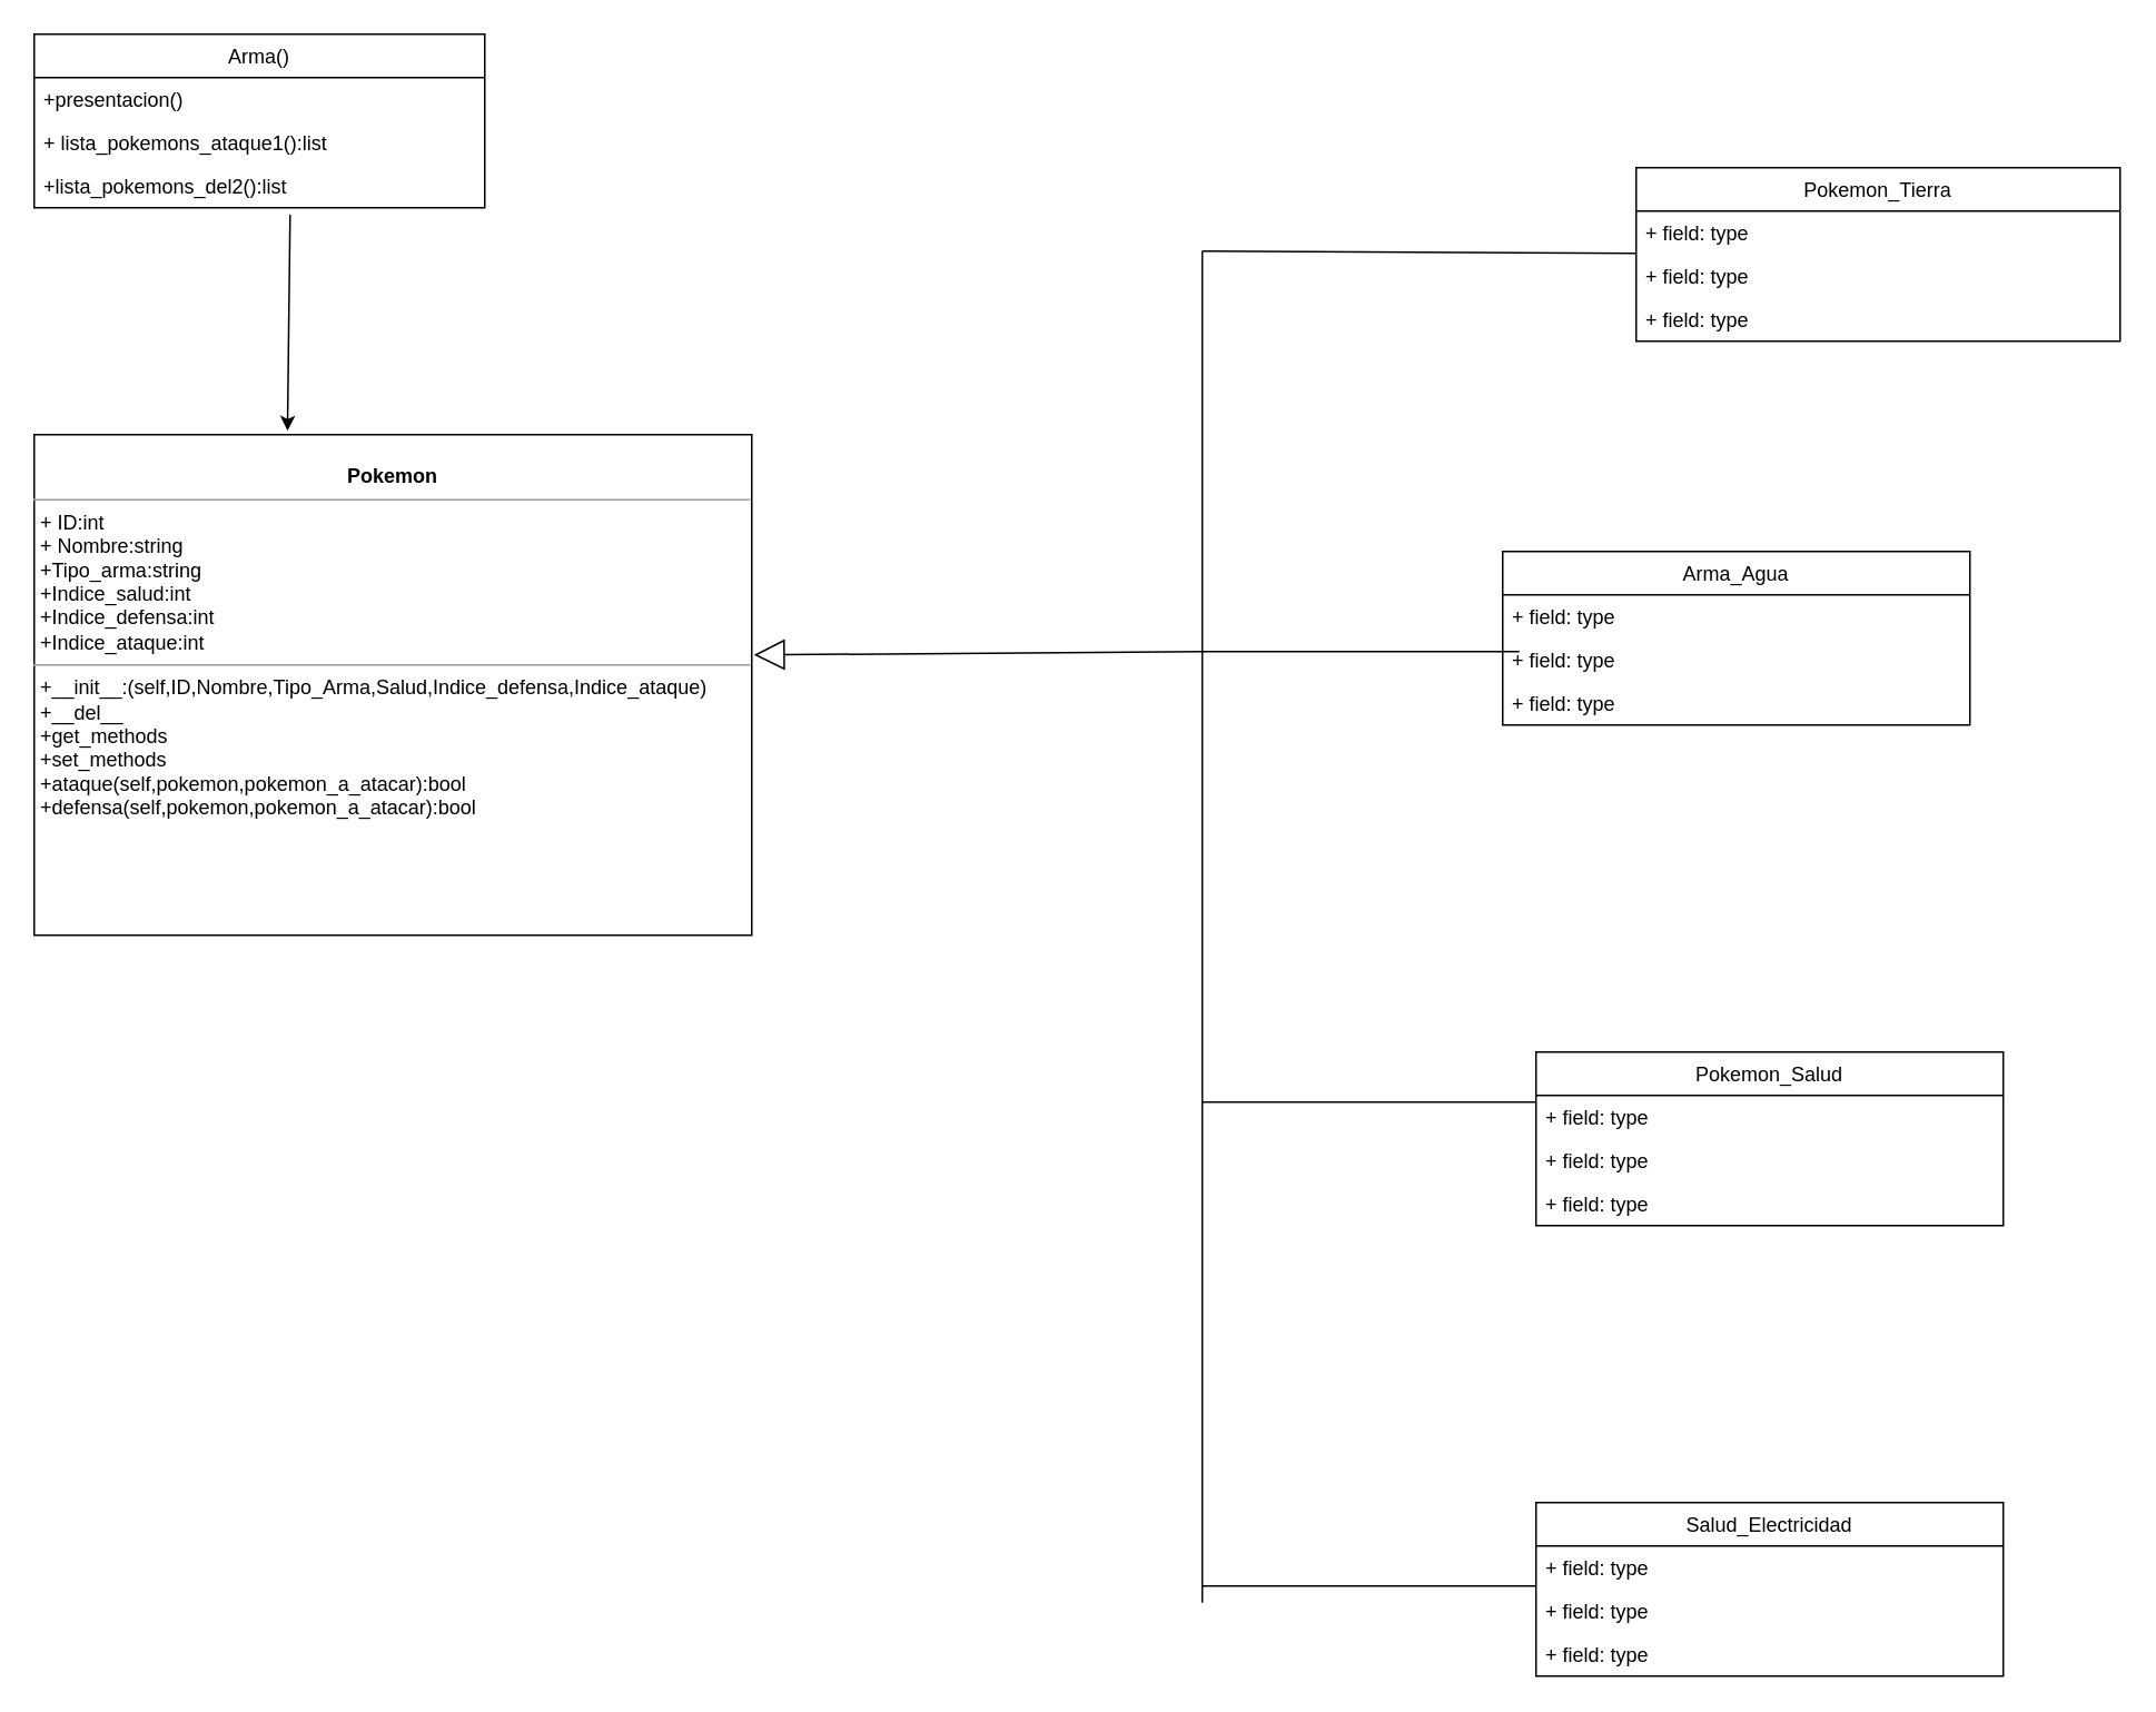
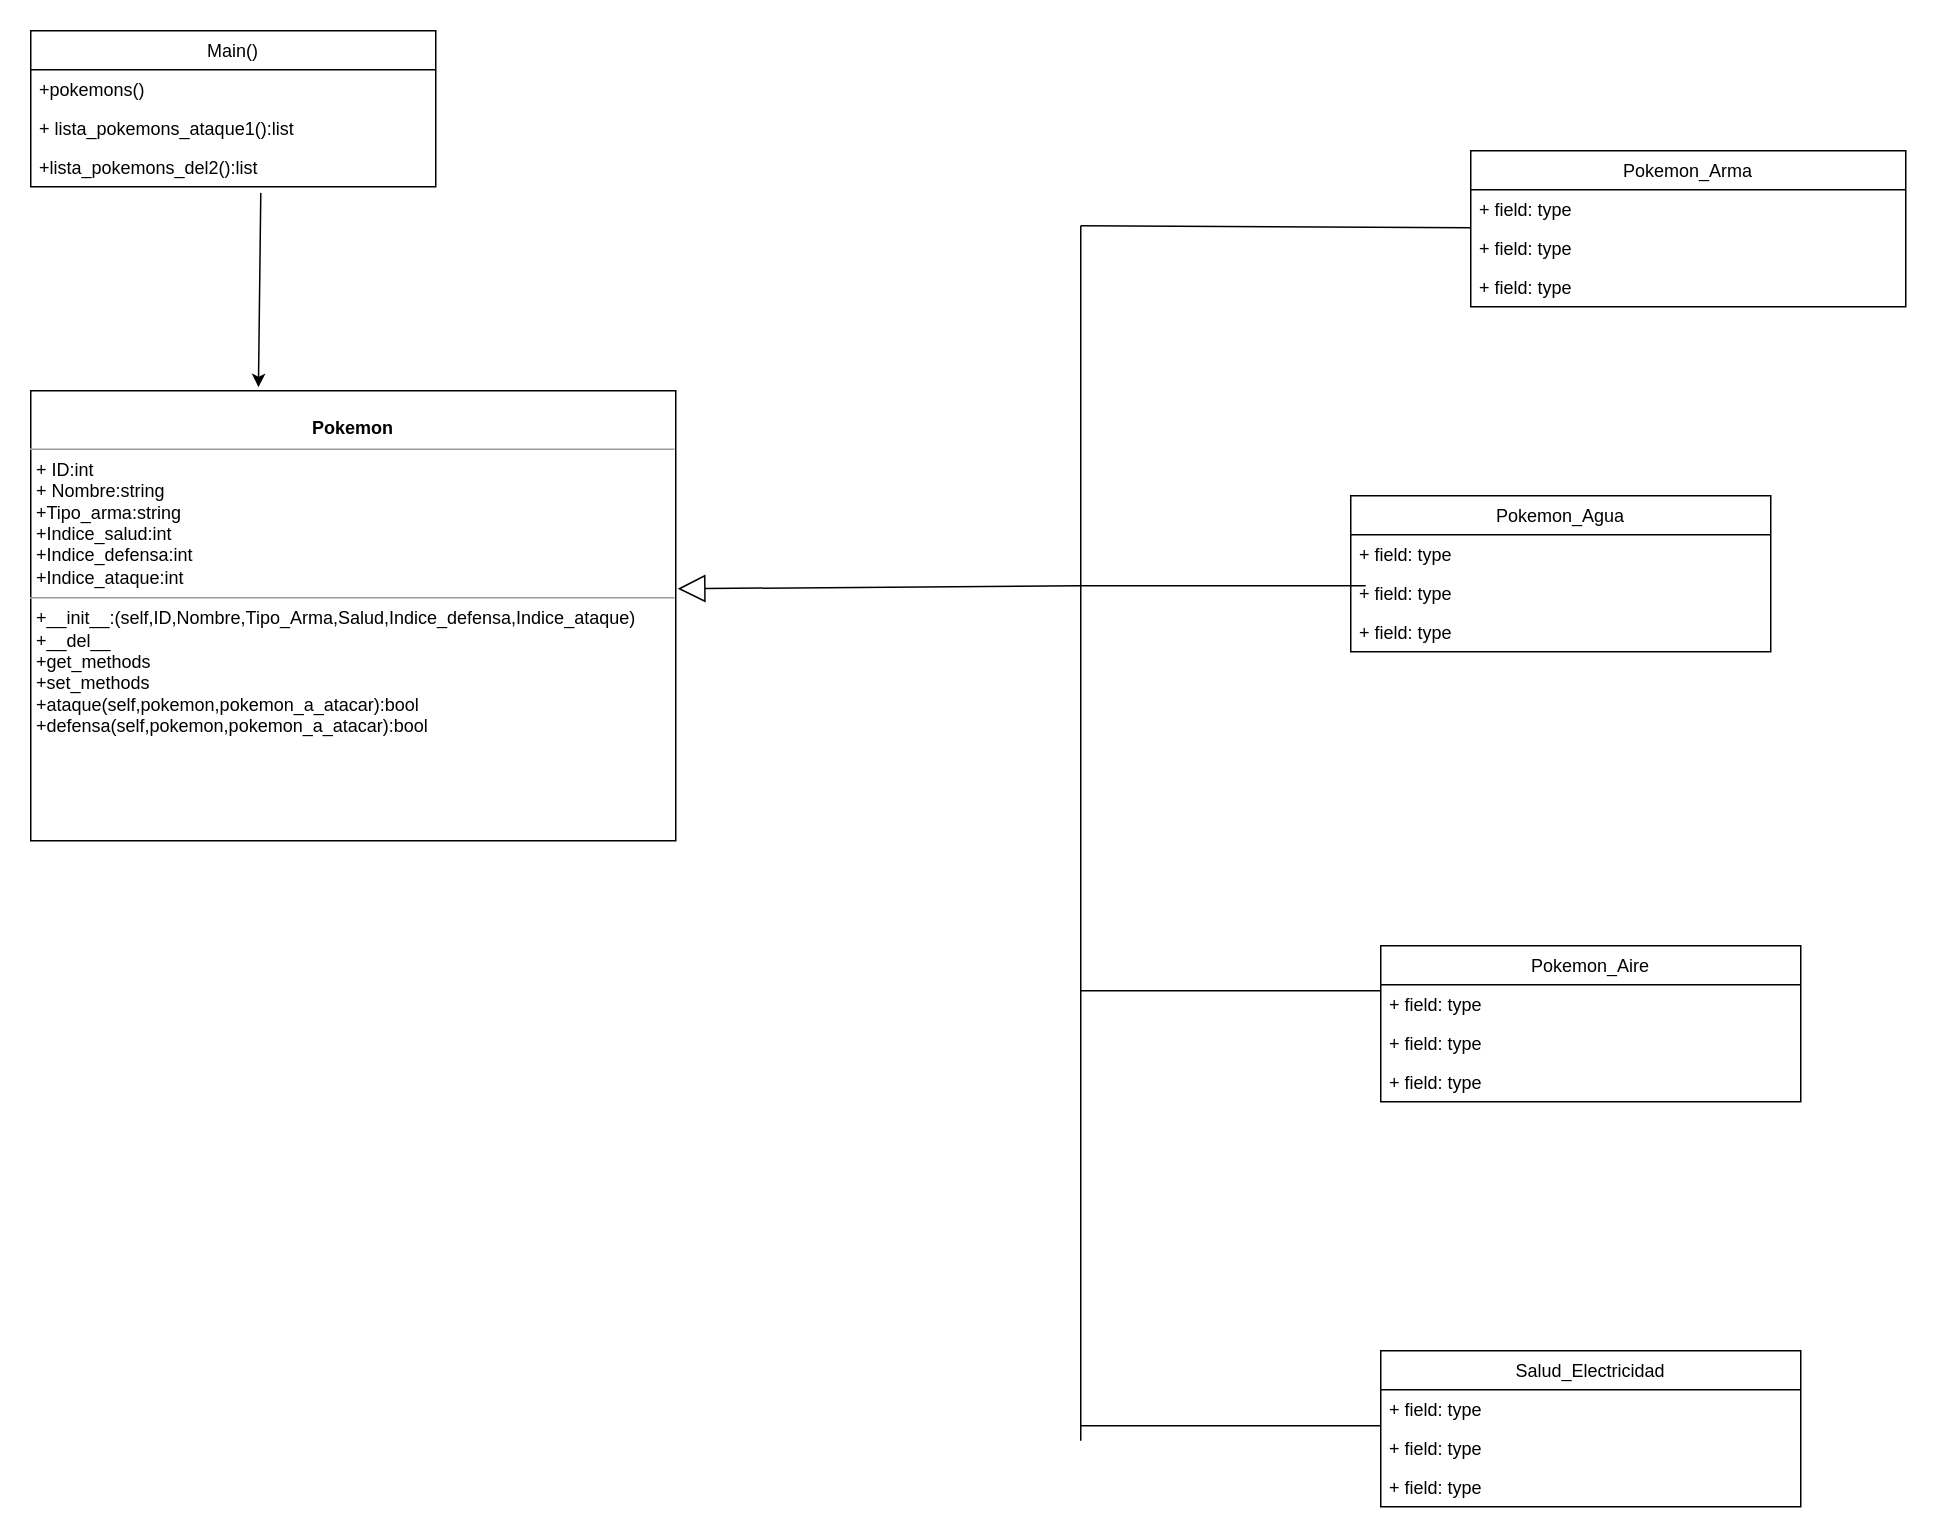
- <mxCell id="2" value="Arma()" style="swimlane;fontStyle=0;childLayout=stackLayout;horizontal=1;startSize=26;fillColor=none;horizontalStack=0;resizeParent=1;resizeParentMax=0;resizeLast=0;collapsible=1;marginBottom=0;" vertex="1" parent="1"><mxGeometry x="20" y="20" width="270" height="104" as="geometry" /></mxCell>
+ <mxCell id="2" value="Main()" style="swimlane;fontStyle=0;childLayout=stackLayout;horizontal=1;startSize=26;fillColor=none;horizontalStack=0;resizeParent=1;resizeParentMax=0;resizeLast=0;collapsible=1;marginBottom=0;" vertex="1" parent="1"><mxGeometry x="20" y="20" width="270" height="104" as="geometry" /></mxCell>
- <mxCell id="3" value="+presentacion()" style="text;strokeColor=none;fillColor=none;align=left;verticalAlign=top;spacingLeft=4;spacingRight=4;overflow=hidden;rotatable=0;points=[[0,0.5],[1,0.5]];portConstraint=eastwest;" vertex="1" parent="2"><mxGeometry y="26" width="270" height="26" as="geometry" /></mxCell>
+ <mxCell id="3" value="+pokemons()" style="text;strokeColor=none;fillColor=none;align=left;verticalAlign=top;spacingLeft=4;spacingRight=4;overflow=hidden;rotatable=0;points=[[0,0.5],[1,0.5]];portConstraint=eastwest;" vertex="1" parent="2"><mxGeometry y="26" width="270" height="26" as="geometry" /></mxCell>
- <mxCell id="13" value="Pokemon_Tierra" style="swimlane;fontStyle=0;childLayout=stackLayout;horizontal=1;startSize=26;fillColor=none;horizontalStack=0;resizeParent=1;resizeParentMax=0;resizeLast=0;collapsible=1;marginBottom=0;" vertex="1" parent="1"><mxGeometry x="980" y="100" width="290" height="104" as="geometry" /></mxCell>
+ <mxCell id="13" value="Pokemon_Arma" style="swimlane;fontStyle=0;childLayout=stackLayout;horizontal=1;startSize=26;fillColor=none;horizontalStack=0;resizeParent=1;resizeParentMax=0;resizeLast=0;collapsible=1;marginBottom=0;" vertex="1" parent="1"><mxGeometry x="980" y="100" width="290" height="104" as="geometry" /></mxCell>
- <mxCell id="21" value="Arma_Agua" style="swimlane;fontStyle=0;childLayout=stackLayout;horizontal=1;startSize=26;fillColor=none;horizontalStack=0;resizeParent=1;resizeParentMax=0;resizeLast=0;collapsible=1;marginBottom=0;" vertex="1" parent="1"><mxGeometry x="900" y="330" width="280" height="104" as="geometry" /></mxCell>
+ <mxCell id="21" value="Pokemon_Agua" style="swimlane;fontStyle=0;childLayout=stackLayout;horizontal=1;startSize=26;fillColor=none;horizontalStack=0;resizeParent=1;resizeParentMax=0;resizeLast=0;collapsible=1;marginBottom=0;" vertex="1" parent="1"><mxGeometry x="900" y="330" width="280" height="104" as="geometry" /></mxCell>
- <mxCell id="17" value="Pokemon_Salud" style="swimlane;fontStyle=0;childLayout=stackLayout;horizontal=1;startSize=26;fillColor=none;horizontalStack=0;resizeParent=1;resizeParentMax=0;resizeLast=0;collapsible=1;marginBottom=0;" vertex="1" parent="1"><mxGeometry x="920" y="630" width="280" height="104" as="geometry" /></mxCell>
+ <mxCell id="17" value="Pokemon_Aire" style="swimlane;fontStyle=0;childLayout=stackLayout;horizontal=1;startSize=26;fillColor=none;horizontalStack=0;resizeParent=1;resizeParentMax=0;resizeLast=0;collapsible=1;marginBottom=0;" vertex="1" parent="1"><mxGeometry x="920" y="630" width="280" height="104" as="geometry" /></mxCell>
